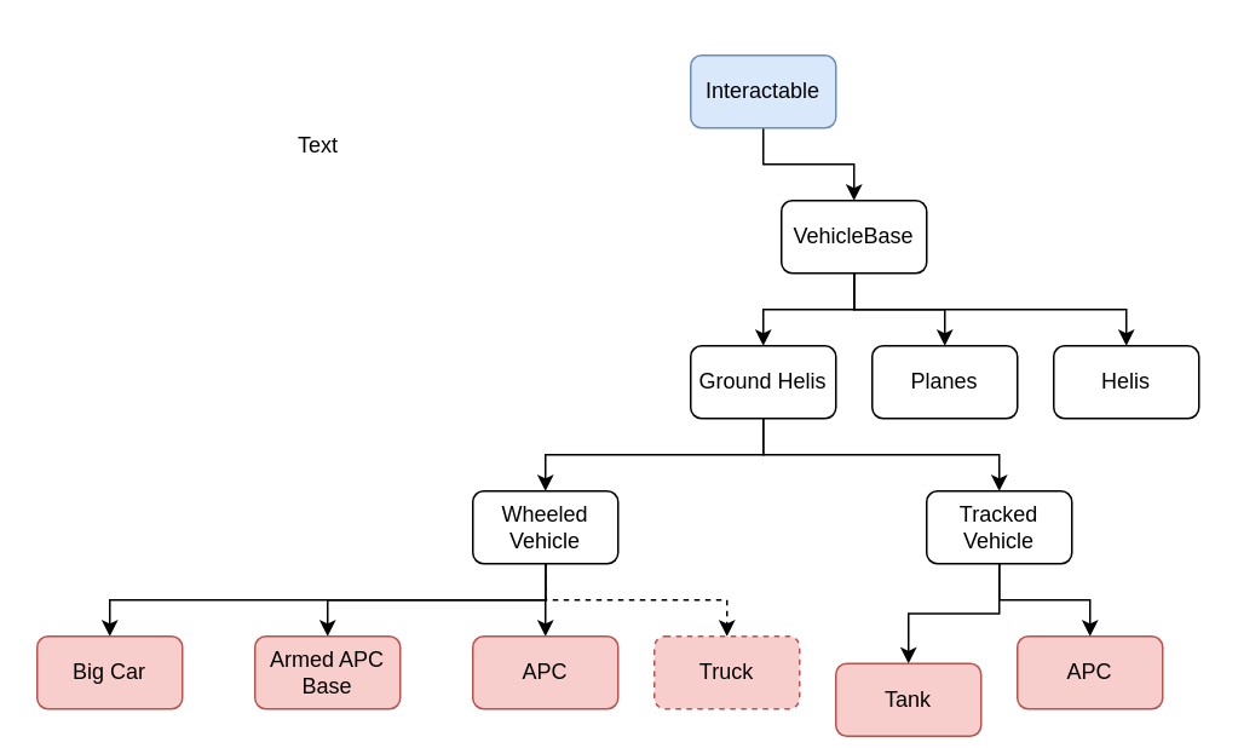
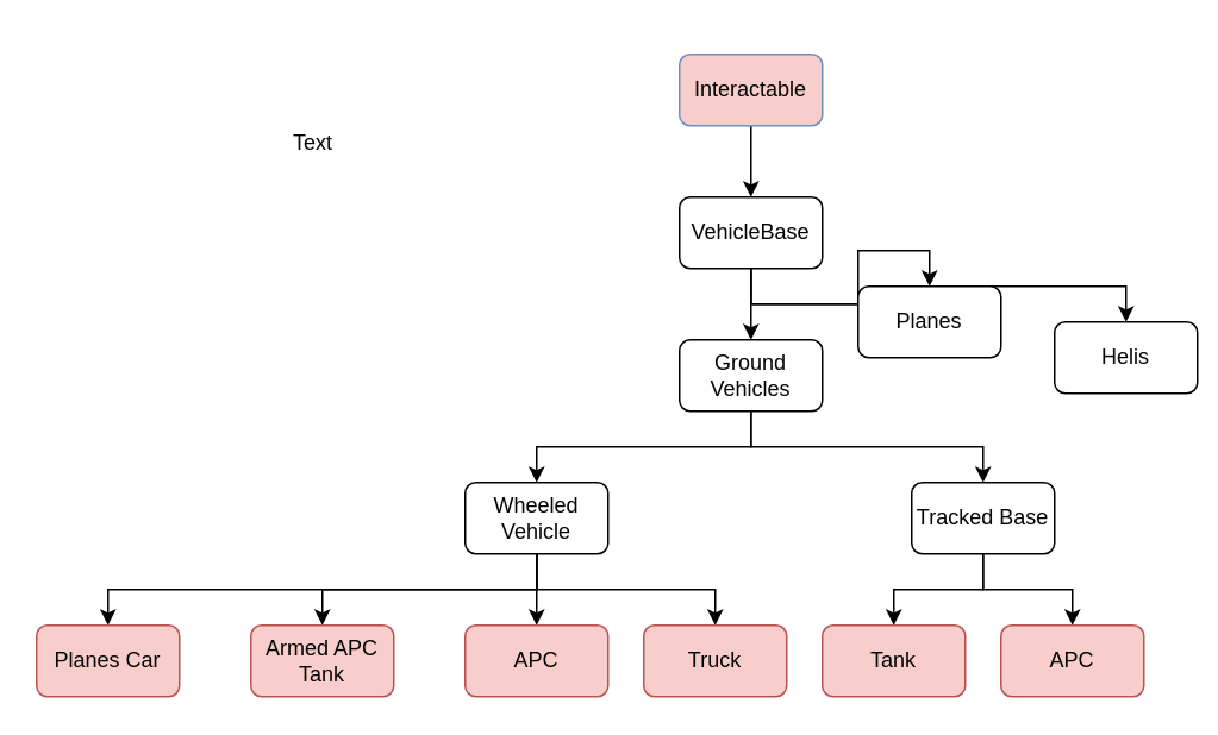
- <mxCell id="3" value="Interactable" style="rounded=1;whiteSpace=wrap;html=1;fillColor=#dae8fc;strokeColor=#6c8ebf;" vertex="1" parent="1"><mxGeometry x="380" y="30" width="80" height="40" as="geometry" /></mxCell>
+ <mxCell id="3" value="Interactable" style="rounded=1;whiteSpace=wrap;html=1;fillColor=#f8cecc;strokeColor=#6c8ebf;" vertex="1" parent="1"><mxGeometry x="380" y="30" width="80" height="40" as="geometry" /></mxCell>
- <mxCell id="9" value="VehicleBase" style="rounded=1;whiteSpace=wrap;html=1;" vertex="1" parent="1"><mxGeometry x="430" y="110" width="80" height="40" as="geometry" /></mxCell>
+ <mxCell id="9" value="VehicleBase" style="rounded=1;whiteSpace=wrap;html=1;" vertex="1" parent="1"><mxGeometry x="380" y="110" width="80" height="40" as="geometry" /></mxCell>
- <mxCell id="23" value="Ground Helis" style="rounded=1;whiteSpace=wrap;html=1;" vertex="1" parent="1"><mxGeometry x="380" y="190" width="80" height="40" as="geometry" /></mxCell>
+ <mxCell id="23" value="Ground Vehicles" style="rounded=1;whiteSpace=wrap;html=1;" vertex="1" parent="1"><mxGeometry x="380" y="190" width="80" height="40" as="geometry" /></mxCell>
- <mxCell id="24" value="Planes" style="rounded=1;whiteSpace=wrap;html=1;" vertex="1" parent="1"><mxGeometry x="480" y="190" width="80" height="40" as="geometry" /></mxCell>
+ <mxCell id="24" value="Planes" style="rounded=1;whiteSpace=wrap;html=1;" vertex="1" parent="1"><mxGeometry x="480" y="160" width="80" height="40" as="geometry" /></mxCell>
- <mxCell id="25" value="Helis" style="rounded=1;whiteSpace=wrap;html=1;" vertex="1" parent="1"><mxGeometry x="580" y="190" width="80" height="40" as="geometry" /></mxCell>
+ <mxCell id="25" value="Helis" style="rounded=1;whiteSpace=wrap;html=1;" vertex="1" parent="1"><mxGeometry x="590" y="180" width="80" height="40" as="geometry" /></mxCell>
- <mxCell id="17" value="Tracked Vehicle" style="rounded=1;whiteSpace=wrap;html=1;" vertex="1" parent="1"><mxGeometry x="510" y="270" width="80" height="40" as="geometry" /></mxCell>
+ <mxCell id="17" value="Tracked Base" style="rounded=1;whiteSpace=wrap;html=1;" vertex="1" parent="1"><mxGeometry x="510" y="270" width="80" height="40" as="geometry" /></mxCell>
- <mxCell id="11" style="edgeStyle=orthogonalEdgeStyle;rounded=0;orthogonalLoop=1;jettySize=auto;html=1;exitX=0.5;exitY=1;exitDx=0;exitDy=0;entryX=0.5;entryY=0;entryDx=0;entryDy=0;dashed=1;" edge="1" parent="1" source="14" target="18"><mxGeometry relative="1" as="geometry" /></mxCell>
+ <mxCell id="11" style="edgeStyle=orthogonalEdgeStyle;rounded=0;orthogonalLoop=1;jettySize=auto;html=1;exitX=0.5;exitY=1;exitDx=0;exitDy=0;entryX=0.5;entryY=0;entryDx=0;entryDy=0;" edge="1" parent="1" source="14" target="18"><mxGeometry relative="1" as="geometry" /></mxCell>
- <mxCell id="20" value="Big Car" style="rounded=1;whiteSpace=wrap;html=1;fillColor=#f8cecc;strokeColor=#b85450;" vertex="1" parent="1"><mxGeometry x="20" y="350" width="80" height="40" as="geometry" /></mxCell>
+ <mxCell id="20" value="Planes Car" style="rounded=1;whiteSpace=wrap;html=1;fillColor=#f8cecc;strokeColor=#b85450;" vertex="1" parent="1"><mxGeometry x="20" y="350" width="80" height="40" as="geometry" /></mxCell>
- <mxCell id="27" value="Armed APC Base" style="rounded=1;whiteSpace=wrap;html=1;fillColor=#f8cecc;strokeColor=#b85450;" vertex="1" parent="1"><mxGeometry x="140" y="350" width="80" height="40" as="geometry" /></mxCell>
+ <mxCell id="27" value="Armed APC Tank" style="rounded=1;whiteSpace=wrap;html=1;fillColor=#f8cecc;strokeColor=#b85450;" vertex="1" parent="1"><mxGeometry x="140" y="350" width="80" height="40" as="geometry" /></mxCell>
- <mxCell id="18" value="Truck" style="rounded=1;whiteSpace=wrap;html=1;fillColor=#f8cecc;strokeColor=#b85450;dashed=1;" vertex="1" parent="1"><mxGeometry x="360" y="350" width="80" height="40" as="geometry" /></mxCell>
+ <mxCell id="18" value="Truck" style="rounded=1;whiteSpace=wrap;html=1;fillColor=#f8cecc;strokeColor=#b85450;" vertex="1" parent="1"><mxGeometry x="360" y="350" width="80" height="40" as="geometry" /></mxCell>
- <mxCell id="22" value="Tank" style="rounded=1;whiteSpace=wrap;html=1;fillColor=#f8cecc;strokeColor=#b85450;" vertex="1" parent="1"><mxGeometry x="460" y="365" width="80" height="40" as="geometry" /></mxCell>
+ <mxCell id="22" value="Tank" style="rounded=1;whiteSpace=wrap;html=1;fillColor=#f8cecc;strokeColor=#b85450;" vertex="1" parent="1"><mxGeometry x="460" y="350" width="80" height="40" as="geometry" /></mxCell>
